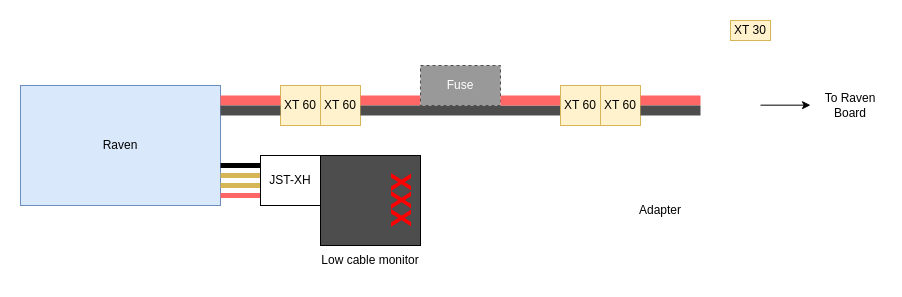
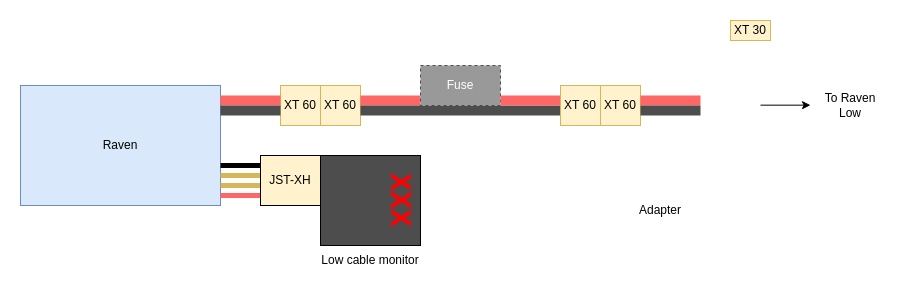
- <mxCell id="17" value="To Raven Board" style="text;html=1;align=center;verticalAlign=middle;whiteSpace=wrap;rounded=0;" parent="1" vertex="1"><mxGeometry x="820" y="85" width="60" height="40" as="geometry" /></mxCell>
+ <mxCell id="17" value="To Raven Low" style="text;html=1;align=center;verticalAlign=middle;whiteSpace=wrap;rounded=0;" parent="1" vertex="1"><mxGeometry x="820" y="85" width="60" height="40" as="geometry" /></mxCell>
- <mxCell id="22" value="JST-XH" style="rounded=0;whiteSpace=wrap;html=1;" parent="1" vertex="1"><mxGeometry x="260" y="155" width="60" height="50" as="geometry" /></mxCell>
+ <mxCell id="22" value="JST-XH" style="rounded=0;whiteSpace=wrap;html=1;fillColor=#fff2cc;" parent="1" vertex="1"><mxGeometry x="260" y="155" width="60" height="50" as="geometry" /></mxCell>
